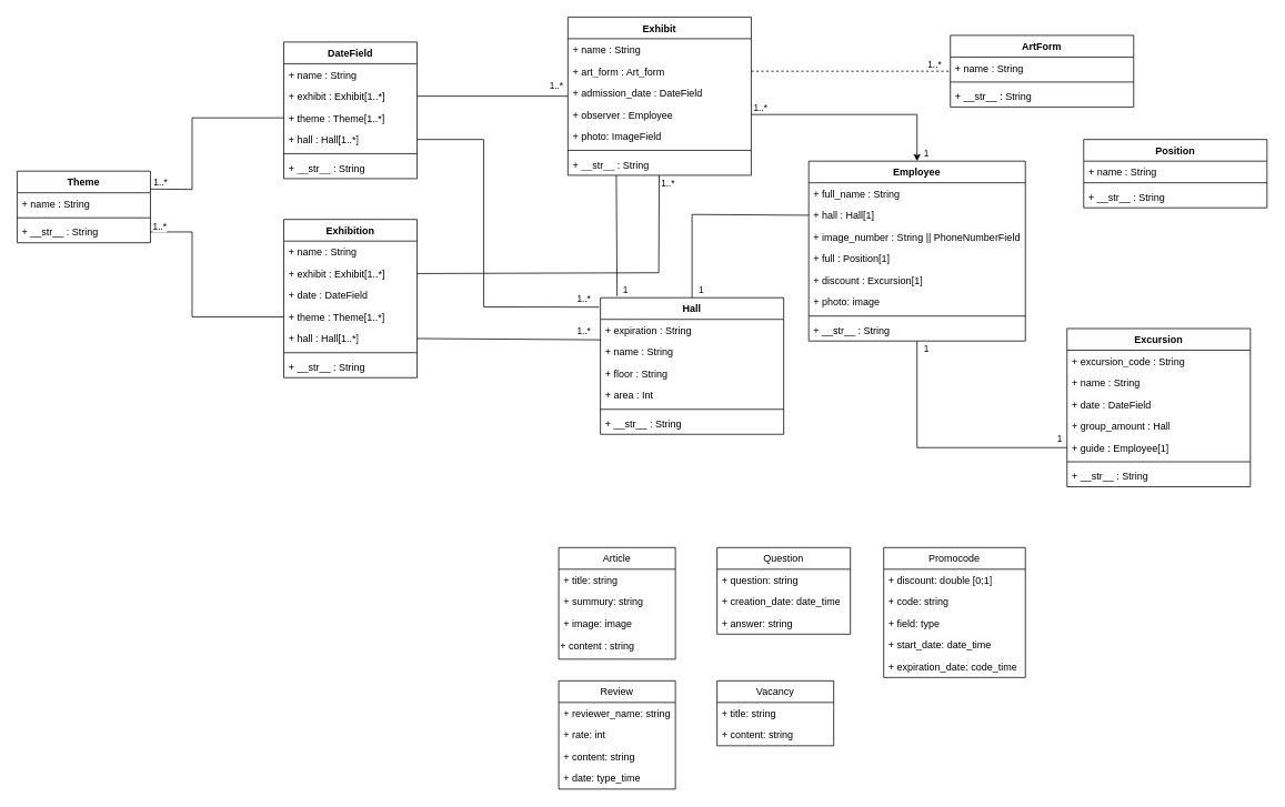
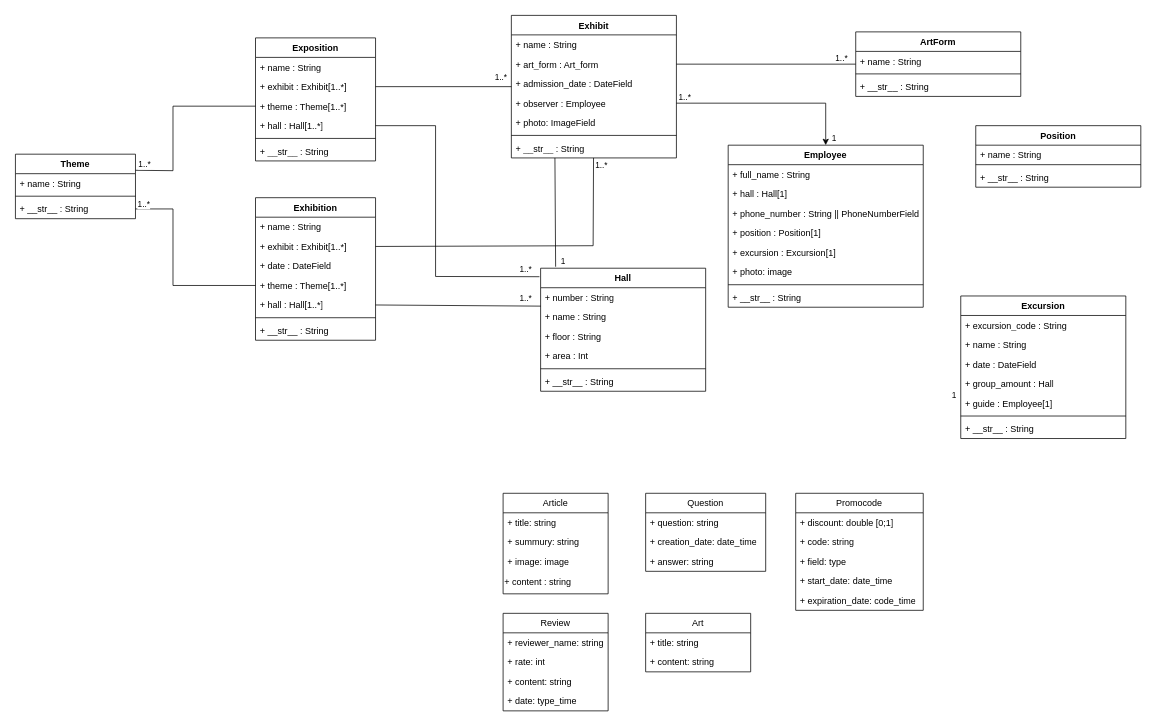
- <mxCell id="49" value="DateField" style="swimlane;fontStyle=1;align=center;verticalAlign=top;childLayout=stackLayout;horizontal=1;startSize=26;horizontalStack=0;resizeParent=1;resizeParentMax=0;resizeLast=0;collapsible=1;marginBottom=0;whiteSpace=wrap;html=1;" parent="1" vertex="1"><mxGeometry x="340" y="50" width="160" height="164" as="geometry" /></mxCell>
+ <mxCell id="49" value="Exposition" style="swimlane;fontStyle=1;align=center;verticalAlign=top;childLayout=stackLayout;horizontal=1;startSize=26;horizontalStack=0;resizeParent=1;resizeParentMax=0;resizeLast=0;collapsible=1;marginBottom=0;whiteSpace=wrap;html=1;" parent="1" vertex="1"><mxGeometry x="340" y="50" width="160" height="164" as="geometry" /></mxCell>
- <mxCell id="47" value="" style="endArrow=none;html=1;rounded=0;exitX=1;exitY=0.5;exitDx=0;exitDy=0;dashed=1;" parent="1" source="4" target="34" edge="1"><mxGeometry width="50" height="50" relative="1" as="geometry"><mxPoint x="1050" y="97" as="sourcePoint" /><mxPoint x="1100" y="47" as="targetPoint" /></mxGeometry></mxCell>
+ <mxCell id="47" value="" style="endArrow=none;html=1;rounded=0;exitX=1;exitY=0.5;exitDx=0;exitDy=0;" parent="1" source="4" target="34" edge="1"><mxGeometry width="50" height="50" relative="1" as="geometry"><mxPoint x="1050" y="97" as="sourcePoint" /><mxPoint x="1100" y="47" as="targetPoint" /></mxGeometry></mxCell>
- <mxCell id="42" value="" style="endArrow=none;html=1;rounded=0;entryX=0;entryY=0.5;entryDx=0;entryDy=0;exitX=0.5;exitY=0;exitDx=0;exitDy=0;" parent="1" source="19" target="12" edge="1"><mxGeometry width="50" height="50" relative="1" as="geometry"><mxPoint x="720" y="327" as="sourcePoint" /><mxPoint x="770" y="277" as="targetPoint" /><Array as="points"><mxPoint x="830" y="257" /></Array></mxGeometry></mxCell>
- <mxCell id="43" value="1" style="edgeLabel;html=1;align=center;verticalAlign=middle;resizable=0;points=[];" parent="42" vertex="1" connectable="0"><mxGeometry x="-0.915" y="1" relative="1" as="geometry"><mxPoint x="11" as="offset" /></mxGeometry></mxCell>
- <mxCell id="13" value="+ image_number : String ||&amp;nbsp;PhoneNumberField" style="text;strokeColor=none;fillColor=none;align=left;verticalAlign=top;spacingLeft=4;spacingRight=4;overflow=hidden;rotatable=0;points=[[0,0.5],[1,0.5]];portConstraint=eastwest;whiteSpace=wrap;html=1;" parent="10" vertex="1"><mxGeometry y="78" width="260" height="26" as="geometry" /></mxCell>
+ <mxCell id="13" value="+ phone_number : String ||&amp;nbsp;PhoneNumberField" style="text;strokeColor=none;fillColor=none;align=left;verticalAlign=top;spacingLeft=4;spacingRight=4;overflow=hidden;rotatable=0;points=[[0,0.5],[1,0.5]];portConstraint=eastwest;whiteSpace=wrap;html=1;" parent="10" vertex="1"><mxGeometry y="78" width="260" height="26" as="geometry" /></mxCell>
- <mxCell id="14" value="+ full : Position[1]" style="text;strokeColor=none;fillColor=none;align=left;verticalAlign=top;spacingLeft=4;spacingRight=4;overflow=hidden;rotatable=0;points=[[0,0.5],[1,0.5]];portConstraint=eastwest;whiteSpace=wrap;html=1;" parent="10" vertex="1"><mxGeometry y="104" width="260" height="26" as="geometry" /></mxCell>
+ <mxCell id="14" value="+ position : Position[1]" style="text;strokeColor=none;fillColor=none;align=left;verticalAlign=top;spacingLeft=4;spacingRight=4;overflow=hidden;rotatable=0;points=[[0,0.5],[1,0.5]];portConstraint=eastwest;whiteSpace=wrap;html=1;" parent="10" vertex="1"><mxGeometry y="104" width="260" height="26" as="geometry" /></mxCell>
- <mxCell id="15" value="+ discount :&amp;nbsp;Excursion[1]" style="text;strokeColor=none;fillColor=none;align=left;verticalAlign=top;spacingLeft=4;spacingRight=4;overflow=hidden;rotatable=0;points=[[0,0.5],[1,0.5]];portConstraint=eastwest;whiteSpace=wrap;html=1;" parent="10" vertex="1"><mxGeometry y="130" width="260" height="26" as="geometry" /></mxCell>
+ <mxCell id="15" value="+ excursion :&amp;nbsp;Excursion[1]" style="text;strokeColor=none;fillColor=none;align=left;verticalAlign=top;spacingLeft=4;spacingRight=4;overflow=hidden;rotatable=0;points=[[0,0.5],[1,0.5]];portConstraint=eastwest;whiteSpace=wrap;html=1;" parent="10" vertex="1"><mxGeometry y="130" width="260" height="26" as="geometry" /></mxCell>
- <mxCell id="20" value="+ expiration : String" style="text;strokeColor=none;fillColor=none;align=left;verticalAlign=top;spacingLeft=4;spacingRight=4;overflow=hidden;rotatable=0;points=[[0,0.5],[1,0.5]];portConstraint=eastwest;whiteSpace=wrap;html=1;" parent="19" vertex="1"><mxGeometry y="26" width="220" height="26" as="geometry" /></mxCell>
+ <mxCell id="20" value="+ number : String" style="text;strokeColor=none;fillColor=none;align=left;verticalAlign=top;spacingLeft=4;spacingRight=4;overflow=hidden;rotatable=0;points=[[0,0.5],[1,0.5]];portConstraint=eastwest;whiteSpace=wrap;html=1;" parent="19" vertex="1"><mxGeometry y="26" width="220" height="26" as="geometry" /></mxCell>
- <mxCell id="80" value="" style="endArrow=none;html=1;rounded=0;entryX=0;entryY=0.5;entryDx=0;entryDy=0;" parent="1" source="10" target="31" edge="1"><mxGeometry width="50" height="50" relative="1" as="geometry"><mxPoint x="1120" y="437" as="sourcePoint" /><mxPoint x="1170" y="387" as="targetPoint" /><Array as="points"><mxPoint x="1100" y="537" /></Array></mxGeometry></mxCell>
- <mxCell id="81" value="1" style="edgeLabel;html=1;align=center;verticalAlign=middle;resizable=0;points=[];" parent="80" vertex="1" connectable="0"><mxGeometry x="-0.937" relative="1" as="geometry"><mxPoint x="10" y="-1" as="offset" /></mxGeometry></mxCell>
- <mxCell id="94" value="Vacancy" style="swimlane;fontStyle=0;childLayout=stackLayout;horizontal=1;startSize=26;fillColor=none;horizontalStack=0;resizeParent=1;resizeParentMax=0;resizeLast=0;collapsible=1;marginBottom=0;whiteSpace=wrap;html=1;" vertex="1" parent="1"><mxGeometry x="860" y="817" width="140" height="78" as="geometry" /></mxCell>
+ <mxCell id="94" value="Art" style="swimlane;fontStyle=0;childLayout=stackLayout;horizontal=1;startSize=26;fillColor=none;horizontalStack=0;resizeParent=1;resizeParentMax=0;resizeLast=0;collapsible=1;marginBottom=0;whiteSpace=wrap;html=1;" vertex="1" parent="1"><mxGeometry x="860" y="817" width="140" height="78" as="geometry" /></mxCell>
